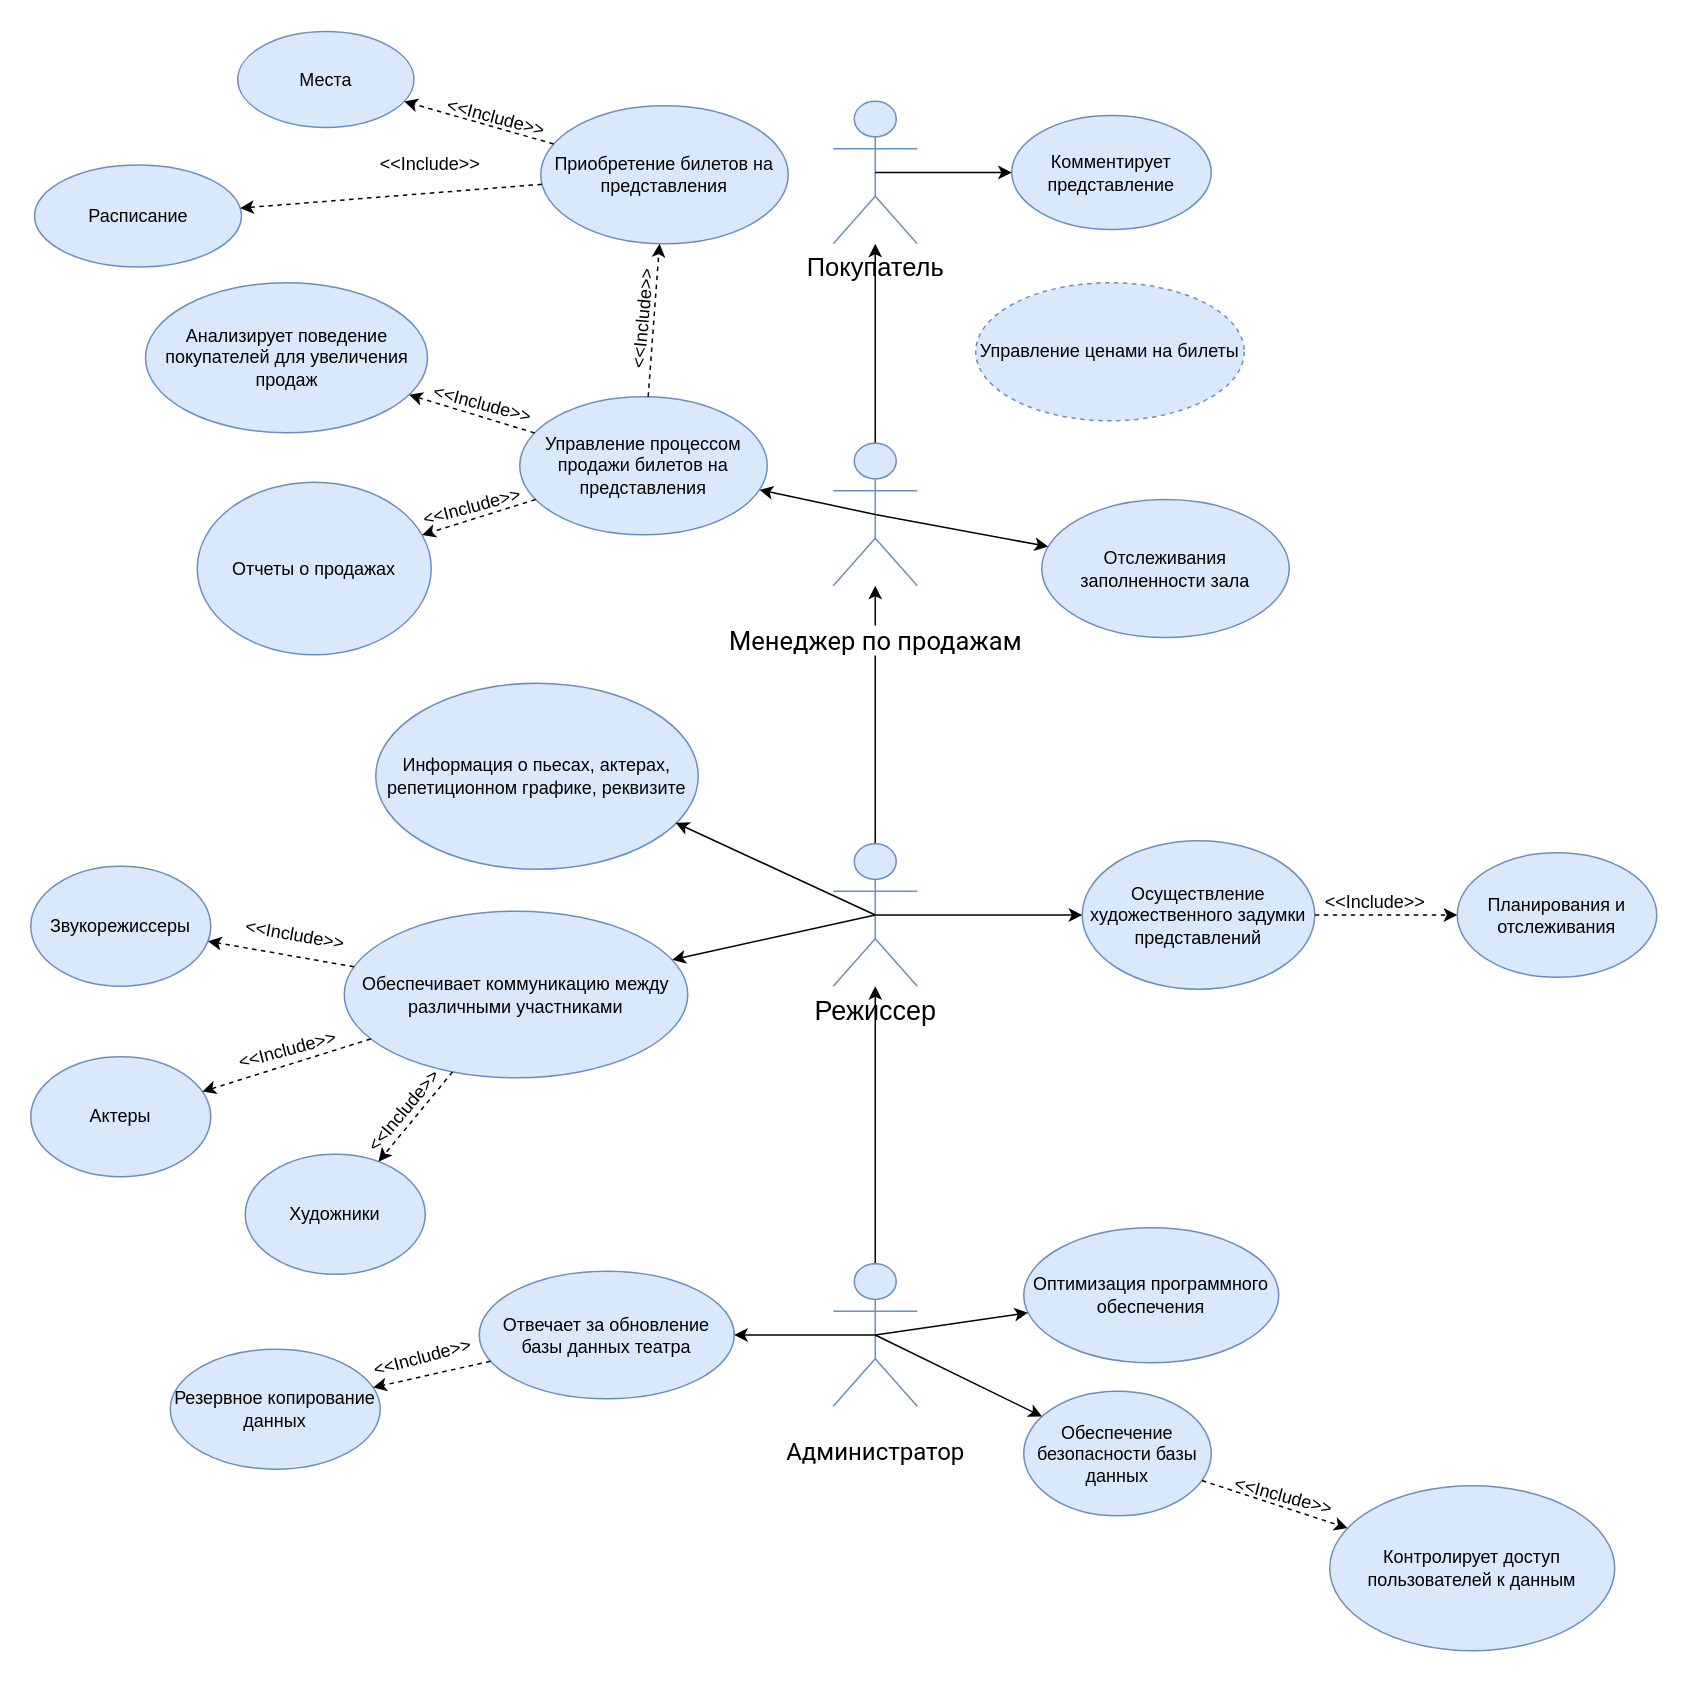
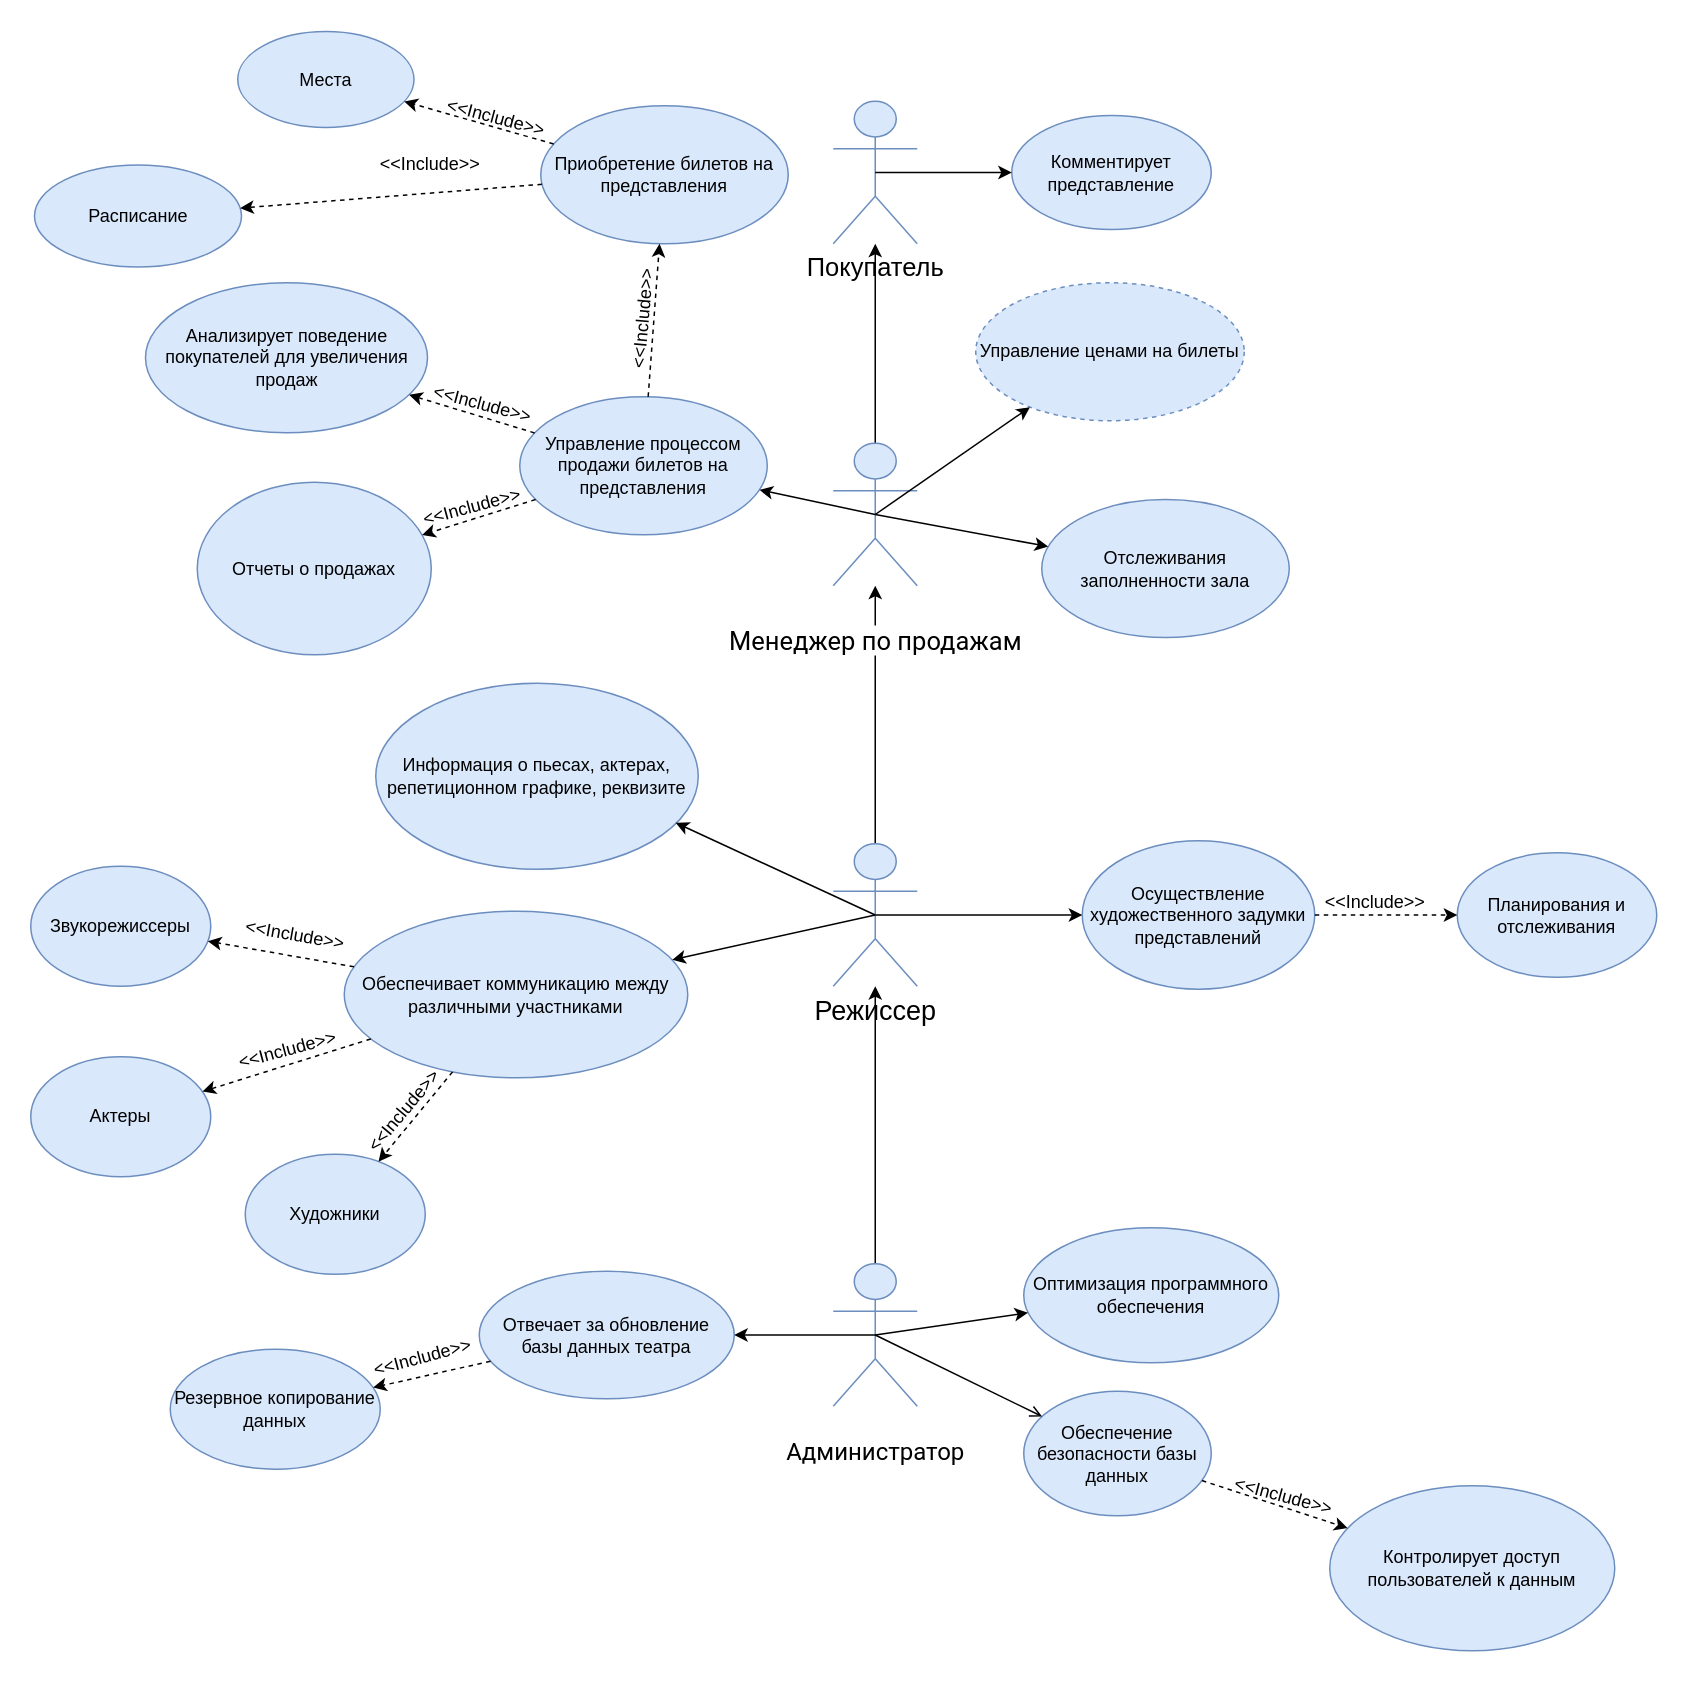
+ <mxCell id="45" value="" style="endArrow=classic;html=1;rounded=0;exitX=0.5;exitY=0.5;exitDx=0;exitDy=0;exitPerimeter=0;" parent="1" source="37" target="39" edge="1"><mxGeometry width="50" height="50" relative="1" as="geometry"><mxPoint x="619" y="329" as="sourcePoint" /><mxPoint x="706" y="314" as="targetPoint" /></mxGeometry></mxCell>
- <mxCell id="9" value="" style="endArrow=classic;html=1;rounded=0;exitX=0.5;exitY=0.5;exitDx=0;exitDy=0;exitPerimeter=0;" parent="1" source="3" target="6" edge="1"><mxGeometry width="50" height="50" relative="1" as="geometry"><mxPoint x="597" y="893" as="sourcePoint" /><mxPoint x="727" y="923" as="targetPoint" /></mxGeometry></mxCell>
+ <mxCell id="9" value="" style="endArrow=open;html=1;rounded=0;exitX=0.5;exitY=0.5;exitDx=0;exitDy=0;exitPerimeter=0;" parent="1" source="3" target="6" edge="1"><mxGeometry width="50" height="50" relative="1" as="geometry"><mxPoint x="597" y="893" as="sourcePoint" /><mxPoint x="727" y="923" as="targetPoint" /></mxGeometry></mxCell>
